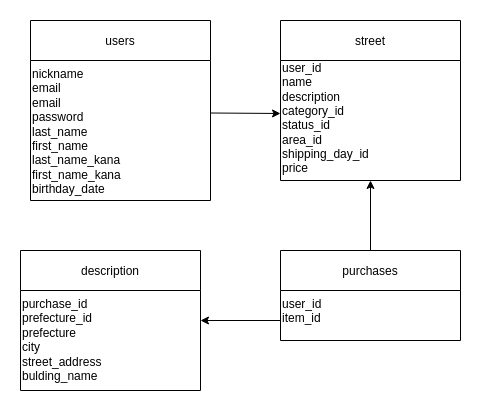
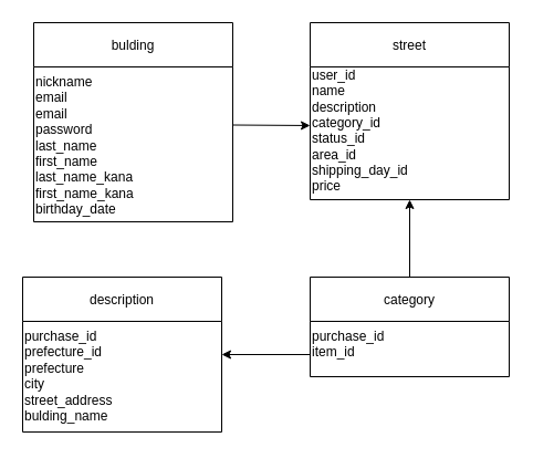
- <mxCell id="2" value="users" style="shape=swimlane;" parent="1" vertex="1"><mxGeometry x="30" y="20" width="180" height="180" as="geometry" /></mxCell>
+ <mxCell id="2" value="bulding" style="shape=swimlane;" parent="1" vertex="1"><mxGeometry x="30" y="20" width="180" height="180" as="geometry" /></mxCell>
- <mxCell id="10" value="purchases" style="shape=swimlane;" parent="1" vertex="1"><mxGeometry x="280" y="250" width="180" height="90" as="geometry" /></mxCell>
+ <mxCell id="10" value="category" style="shape=swimlane;" parent="1" vertex="1"><mxGeometry x="280" y="250" width="180" height="90" as="geometry" /></mxCell>
- <mxCell id="11" value="user_id &lt;br&gt;&lt;span style=&quot;color: rgb(0, 0, 0);&quot;&gt;item_id&lt;/span&gt;&lt;br&gt;&lt;div&gt;&lt;br&gt;&lt;/div&gt;" style="text;html=1;strokeColor=none;" parent="10" vertex="1"><mxGeometry y="40" width="180" height="40" as="geometry" /></mxCell>
+ <mxCell id="11" value="purchase_id &lt;br&gt;&lt;span style=&quot;color: rgb(0, 0, 0);&quot;&gt;item_id&lt;/span&gt;&lt;br&gt;&lt;div&gt;&lt;br&gt;&lt;/div&gt;" style="text;html=1;strokeColor=none;" parent="10" vertex="1"><mxGeometry y="40" width="180" height="40" as="geometry" /></mxCell>
